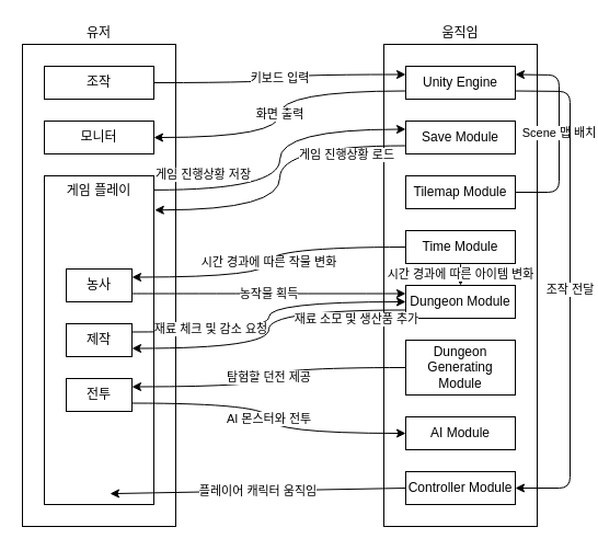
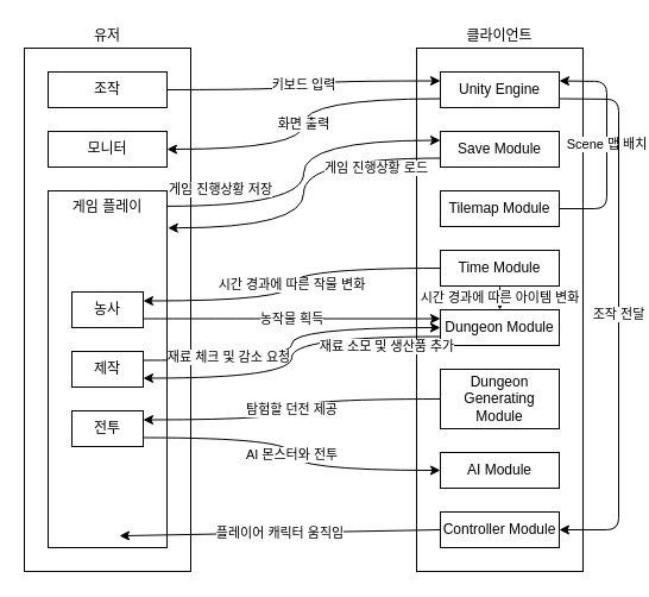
- <mxCell id="14" value="움직임" style="text;html=1;strokeColor=none;fillColor=none;align=center;verticalAlign=middle;whiteSpace=wrap;rounded=0;" vertex="1" parent="1"><mxGeometry x="350" y="20" width="140" height="20" as="geometry" /></mxCell>
+ <mxCell id="14" value="클라이언트" style="text;html=1;strokeColor=none;fillColor=none;align=center;verticalAlign=middle;whiteSpace=wrap;rounded=0;" vertex="1" parent="1"><mxGeometry x="350" y="20" width="140" height="20" as="geometry" /></mxCell>
